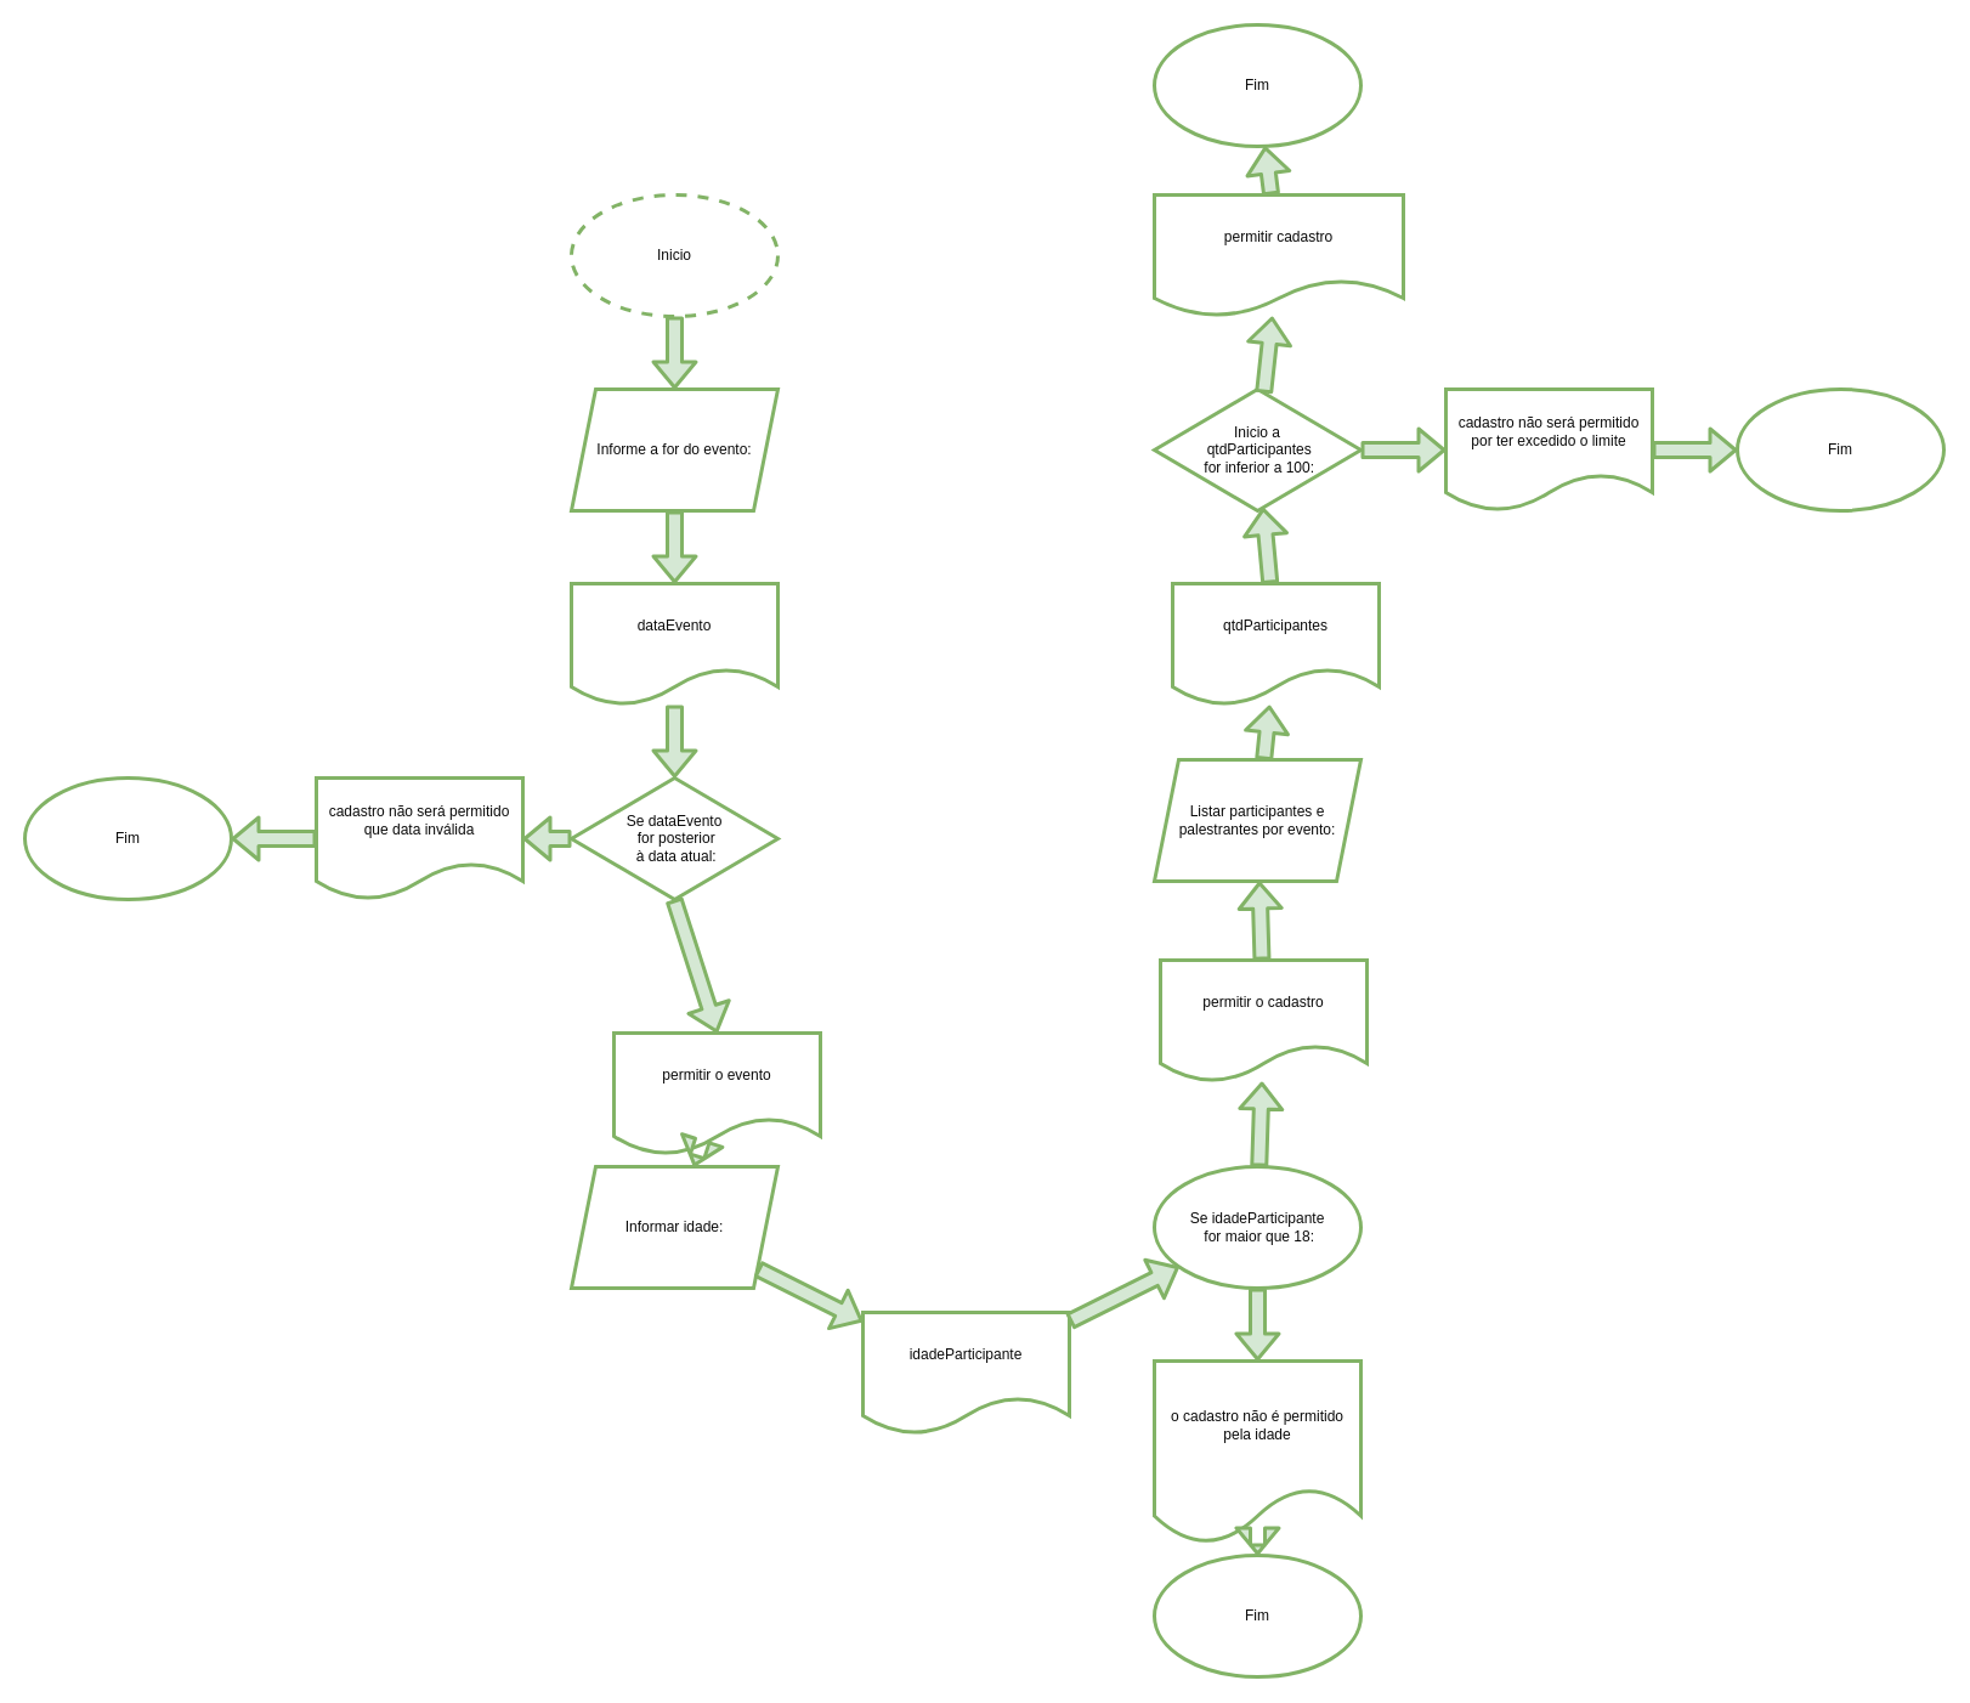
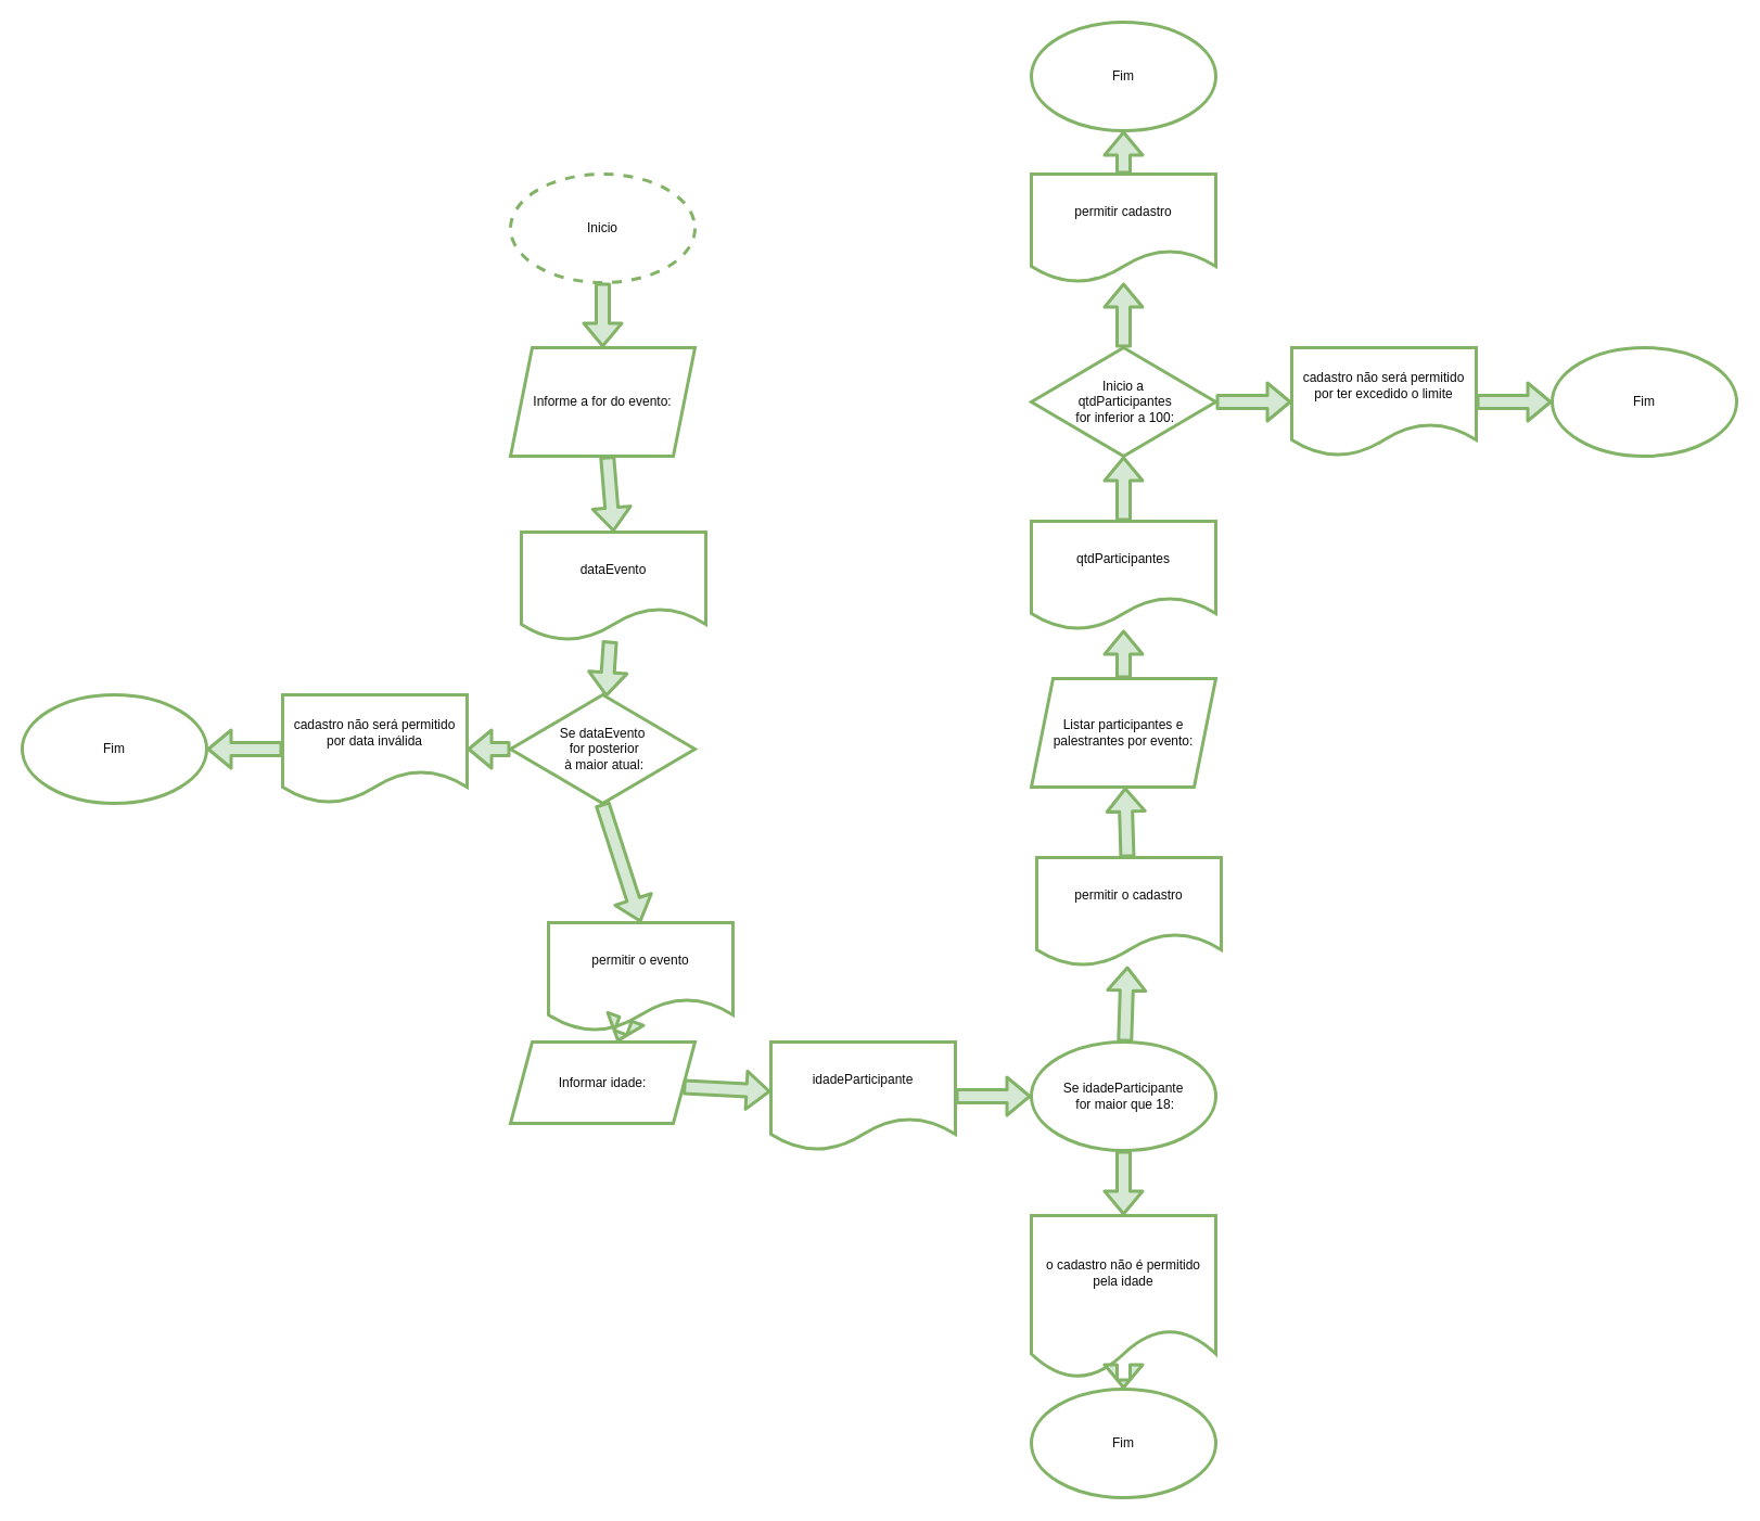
- <mxCell id="16" value="permitir cadastro" style="shape=document;whiteSpace=wrap;html=1;boundedLbl=1;rounded=0;fillColor=default;strokeColor=#82b366;fontFamily=Helvetica;fontColor=#0A0A0A;labelBackgroundColor=none;labelBorderColor=none;gradientColor=#ffffff;strokeWidth=3;" vertex="1" parent="1"><mxGeometry x="950" y="160" width="205" height="100" as="geometry" /></mxCell>
+ <mxCell id="16" value="permitir cadastro" style="shape=document;whiteSpace=wrap;html=1;boundedLbl=1;rounded=0;fillColor=default;strokeColor=#82b366;fontFamily=Helvetica;fontColor=#0A0A0A;labelBackgroundColor=none;labelBorderColor=none;gradientColor=#ffffff;strokeWidth=3;" vertex="1" parent="1"><mxGeometry x="950" y="160" width="170" height="100" as="geometry" /></mxCell>
- <mxCell id="4" value="dataEvento" style="shape=document;whiteSpace=wrap;html=1;boundedLbl=1;rounded=0;fillColor=default;strokeColor=#82b366;fontFamily=Helvetica;fontColor=#0A0A0A;labelBackgroundColor=none;labelBorderColor=none;gradientColor=#ffffff;strokeWidth=3;" vertex="1" parent="1"><mxGeometry x="470" y="480" width="170" height="100" as="geometry" /></mxCell>
+ <mxCell id="4" value="dataEvento" style="shape=document;whiteSpace=wrap;html=1;boundedLbl=1;rounded=0;fillColor=default;strokeColor=#82b366;fontFamily=Helvetica;fontColor=#0A0A0A;labelBackgroundColor=none;labelBorderColor=none;gradientColor=#ffffff;strokeWidth=3;" vertex="1" parent="1"><mxGeometry x="480" y="490" width="170" height="100" as="geometry" /></mxCell>
- <mxCell id="14" value="qtdParticipantes" style="shape=document;whiteSpace=wrap;html=1;boundedLbl=1;rounded=0;fillColor=default;strokeColor=#82b366;fontFamily=Helvetica;fontColor=#0A0A0A;labelBackgroundColor=none;labelBorderColor=none;gradientColor=#ffffff;strokeWidth=3;" vertex="1" parent="1"><mxGeometry x="965" y="480" width="170" height="100" as="geometry" /></mxCell>
+ <mxCell id="14" value="qtdParticipantes" style="shape=document;whiteSpace=wrap;html=1;boundedLbl=1;rounded=0;fillColor=default;strokeColor=#82b366;fontFamily=Helvetica;fontColor=#0A0A0A;labelBackgroundColor=none;labelBorderColor=none;gradientColor=#ffffff;strokeWidth=3;" vertex="1" parent="1"><mxGeometry x="950" y="480" width="170" height="100" as="geometry" /></mxCell>
- <mxCell id="12" value="cadastro não será permitido que data inválida" style="shape=document;whiteSpace=wrap;html=1;boundedLbl=1;rounded=0;fillColor=default;strokeColor=#82b366;fontFamily=Helvetica;fontColor=#0A0A0A;labelBackgroundColor=none;labelBorderColor=none;gradientColor=#ffffff;strokeWidth=3;" vertex="1" parent="1"><mxGeometry x="260" y="640" width="170" height="100" as="geometry" /></mxCell>
+ <mxCell id="12" value="cadastro não será permitido por data inválida" style="shape=document;whiteSpace=wrap;html=1;boundedLbl=1;rounded=0;fillColor=default;strokeColor=#82b366;fontFamily=Helvetica;fontColor=#0A0A0A;labelBackgroundColor=none;labelBorderColor=none;gradientColor=#ffffff;strokeWidth=3;" vertex="1" parent="1"><mxGeometry x="260" y="640" width="170" height="100" as="geometry" /></mxCell>
- <mxCell id="5" value="Se dataEvento&lt;br&gt;&amp;nbsp;for posterior&lt;br&gt;&amp;nbsp;à data atual:" style="rhombus;whiteSpace=wrap;html=1;rounded=0;fillColor=default;strokeColor=#82b366;fontFamily=Helvetica;fontColor=#0A0A0A;labelBackgroundColor=none;labelBorderColor=none;gradientColor=#ffffff;strokeWidth=3;" vertex="1" parent="1"><mxGeometry x="470" y="640" width="170" height="100" as="geometry" /></mxCell>
+ <mxCell id="5" value="Se dataEvento&lt;br&gt;&amp;nbsp;for posterior&lt;br&gt;&amp;nbsp;à maior atual:" style="rhombus;whiteSpace=wrap;html=1;rounded=0;fillColor=default;strokeColor=#82b366;fontFamily=Helvetica;fontColor=#0A0A0A;labelBackgroundColor=none;labelBorderColor=none;gradientColor=#ffffff;strokeWidth=3;" vertex="1" parent="1"><mxGeometry x="470" y="640" width="170" height="100" as="geometry" /></mxCell>
- <mxCell id="8" value="Informar idade:" style="shape=parallelogram;perimeter=parallelogramPerimeter;whiteSpace=wrap;html=1;fixedSize=1;rounded=0;fillColor=default;strokeColor=#82b366;fontFamily=Helvetica;fontColor=#0A0A0A;labelBackgroundColor=none;labelBorderColor=none;gradientColor=#ffffff;strokeWidth=3;" vertex="1" parent="1"><mxGeometry x="470" y="960" width="170" height="100" as="geometry" /></mxCell>
+ <mxCell id="8" value="Informar idade:" style="shape=parallelogram;perimeter=parallelogramPerimeter;whiteSpace=wrap;html=1;fixedSize=1;rounded=0;fillColor=default;strokeColor=#82b366;fontFamily=Helvetica;fontColor=#0A0A0A;labelBackgroundColor=none;labelBorderColor=none;gradientColor=#ffffff;strokeWidth=3;" vertex="1" parent="1"><mxGeometry x="470" y="960" width="170" height="75" as="geometry" /></mxCell>
- <mxCell id="9" value="idadeParticipante" style="shape=document;whiteSpace=wrap;html=1;boundedLbl=1;rounded=0;fillColor=default;strokeColor=#82b366;fontFamily=Helvetica;fontColor=#0A0A0A;labelBackgroundColor=none;labelBorderColor=none;gradientColor=#ffffff;strokeWidth=3;" vertex="1" parent="1"><mxGeometry x="710" y="1080" width="170" height="100" as="geometry" /></mxCell>
+ <mxCell id="9" value="idadeParticipante" style="shape=document;whiteSpace=wrap;html=1;boundedLbl=1;rounded=0;fillColor=default;strokeColor=#82b366;fontFamily=Helvetica;fontColor=#0A0A0A;labelBackgroundColor=none;labelBorderColor=none;gradientColor=#ffffff;strokeWidth=3;" vertex="1" parent="1"><mxGeometry x="710" y="960" width="170" height="100" as="geometry" /></mxCell>
